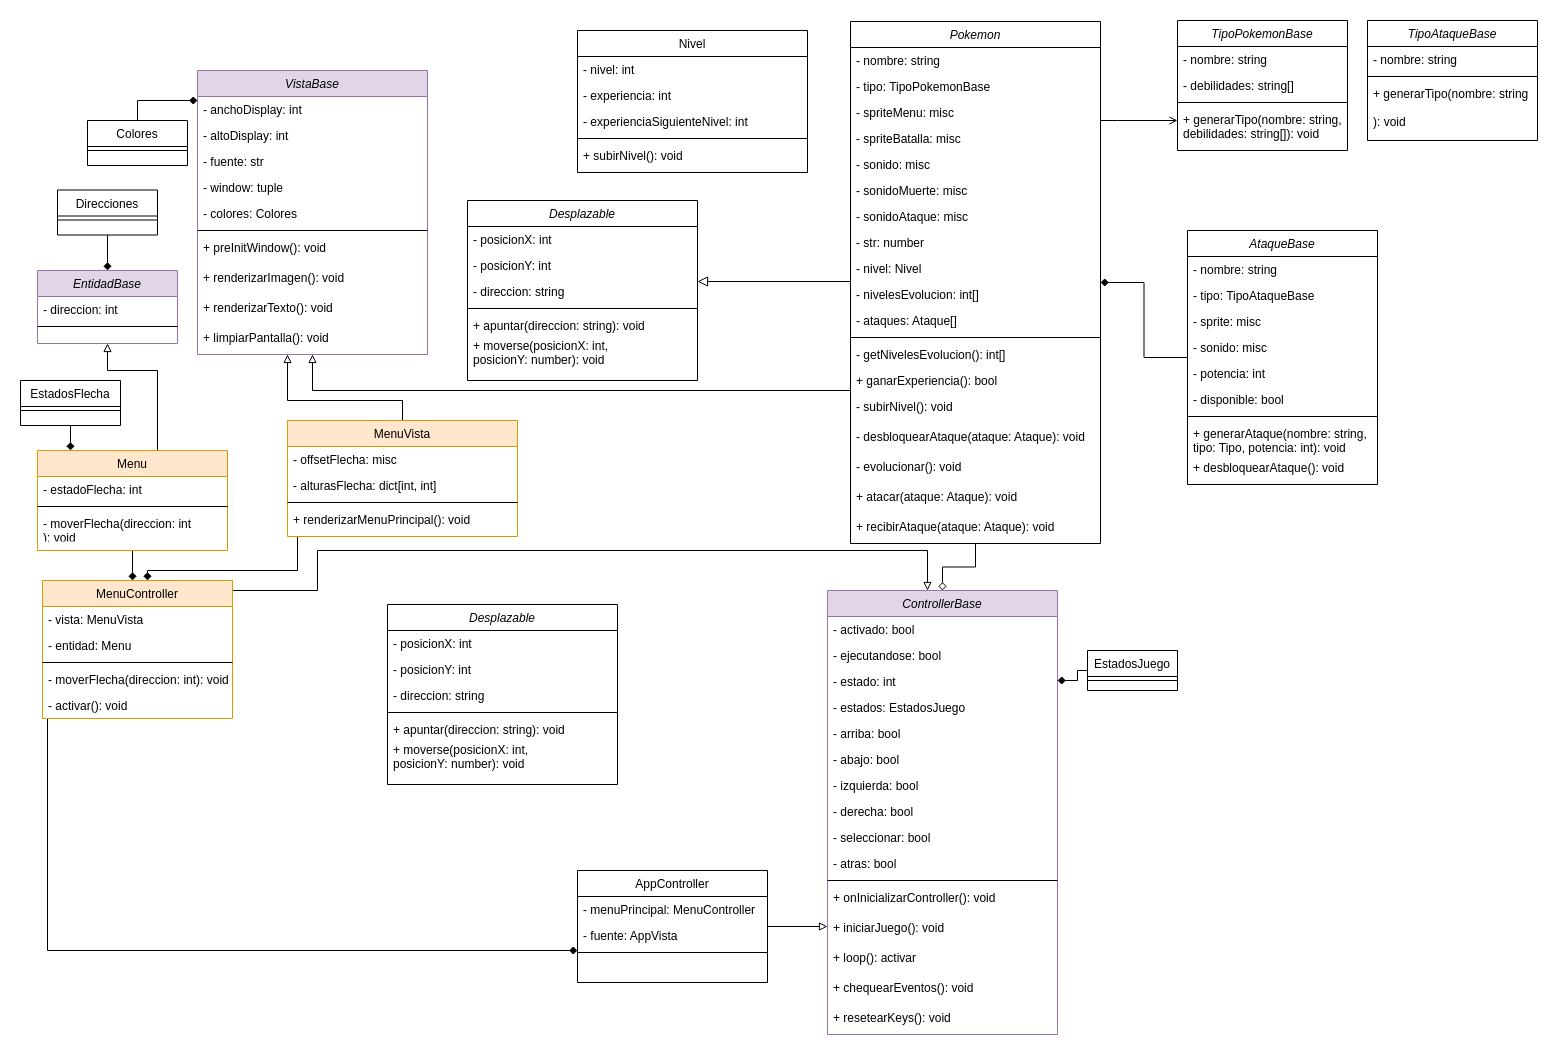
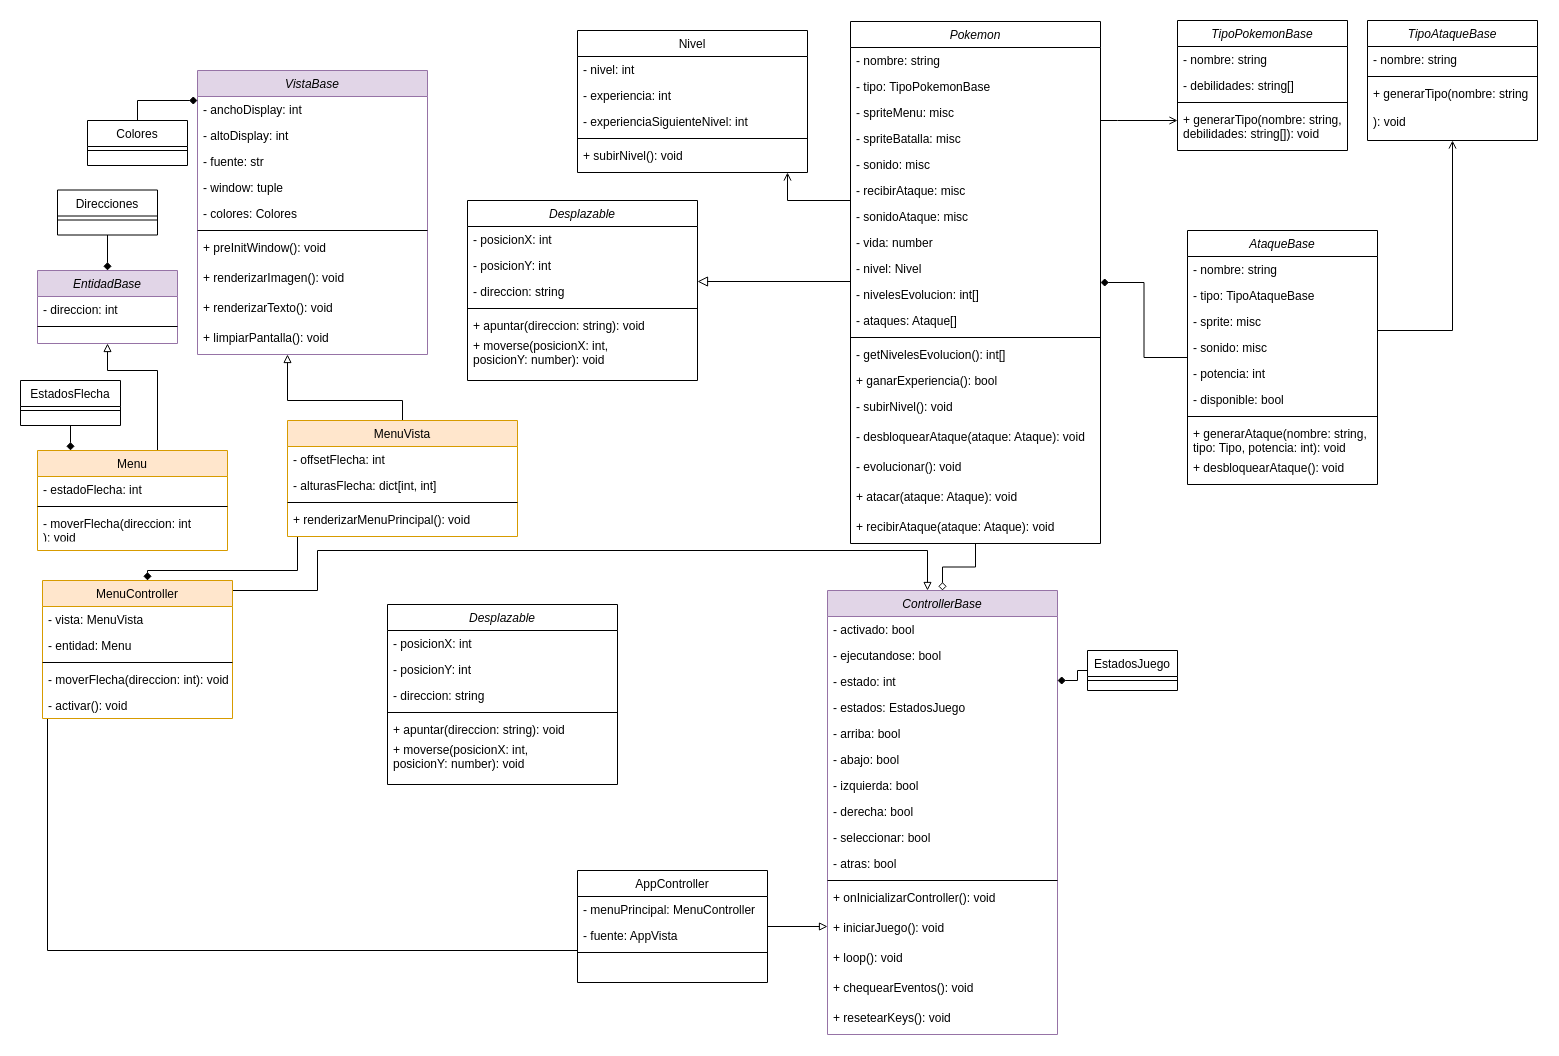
- <mxCell id="14" value="- sonidoMuerte: misc" style="text;align=left;verticalAlign=top;spacingLeft=4;spacingRight=4;overflow=hidden;rotatable=0;points=[[0,0.5],[1,0.5]];portConstraint=eastwest;rounded=0;shadow=0;html=0;" parent="8" vertex="1"><mxGeometry y="156" width="250" height="26" as="geometry" /></mxCell>
+ <mxCell id="14" value="- recibirAtaque: misc" style="text;align=left;verticalAlign=top;spacingLeft=4;spacingRight=4;overflow=hidden;rotatable=0;points=[[0,0.5],[1,0.5]];portConstraint=eastwest;rounded=0;shadow=0;html=0;" parent="8" vertex="1"><mxGeometry y="156" width="250" height="26" as="geometry" /></mxCell>
+ <mxCell id="2" style="edgeStyle=orthogonalEdgeStyle;rounded=0;orthogonalLoop=1;jettySize=auto;html=1;endArrow=open;endFill=0;" parent="1" source="8" target="44" edge="1"><mxGeometry relative="1" as="geometry"><Array as="points"><mxPoint x="787" y="200" /></Array></mxGeometry></mxCell>
- <mxCell id="16" value="- str: number" style="text;align=left;verticalAlign=top;spacingLeft=4;spacingRight=4;overflow=hidden;rotatable=0;points=[[0,0.5],[1,0.5]];portConstraint=eastwest;rounded=0;shadow=0;html=0;" parent="8" vertex="1"><mxGeometry y="208" width="250" height="26" as="geometry" /></mxCell>
+ <mxCell id="16" value="- vida: number" style="text;align=left;verticalAlign=top;spacingLeft=4;spacingRight=4;overflow=hidden;rotatable=0;points=[[0,0.5],[1,0.5]];portConstraint=eastwest;rounded=0;shadow=0;html=0;" parent="8" vertex="1"><mxGeometry y="208" width="250" height="26" as="geometry" /></mxCell>
+ <mxCell id="33" style="edgeStyle=orthogonalEdgeStyle;rounded=0;orthogonalLoop=1;jettySize=auto;html=1;startArrow=none;startFill=0;endArrow=open;endFill=0;strokeWidth=1;" parent="1" source="34" target="50" edge="1"><mxGeometry relative="1" as="geometry"><Array as="points"><mxPoint x="1452" y="330" /></Array></mxGeometry></mxCell>
- <mxCell id="7" style="edgeStyle=orthogonalEdgeStyle;rounded=0;orthogonalLoop=1;jettySize=auto;html=1;endArrow=block;endFill=0;" parent="1" source="8" target="61" edge="1"><mxGeometry relative="1" as="geometry"><Array as="points"><mxPoint x="312" y="390" /></Array></mxGeometry></mxCell>
- <mxCell id="118" value="- offsetFlecha: misc" style="text;align=left;verticalAlign=top;spacingLeft=4;spacingRight=4;overflow=hidden;rotatable=0;points=[[0,0.5],[1,0.5]];portConstraint=eastwest;" parent="117" vertex="1"><mxGeometry y="26" width="230" height="26" as="geometry" /></mxCell>
+ <mxCell id="118" value="- offsetFlecha: int" style="text;align=left;verticalAlign=top;spacingLeft=4;spacingRight=4;overflow=hidden;rotatable=0;points=[[0,0.5],[1,0.5]];portConstraint=eastwest;" parent="117" vertex="1"><mxGeometry y="26" width="230" height="26" as="geometry" /></mxCell>
- <mxCell id="107" style="edgeStyle=orthogonalEdgeStyle;rounded=0;orthogonalLoop=1;jettySize=auto;html=1;endArrow=diamond;endFill=1;" parent="1" source="108" target="124" edge="1"><mxGeometry relative="1" as="geometry"><Array as="points"><mxPoint x="132" y="580" /><mxPoint x="132" y="580" /></Array></mxGeometry></mxCell>
- <mxCell id="123" style="edgeStyle=orthogonalEdgeStyle;rounded=0;orthogonalLoop=1;jettySize=auto;html=1;endArrow=diamond;endFill=1;" parent="1" source="124" target="102" edge="1"><mxGeometry relative="1" as="geometry"><Array as="points"><mxPoint x="47" y="950" /></Array></mxGeometry></mxCell>
+ <mxCell id="123" style="edgeStyle=orthogonalEdgeStyle;rounded=0;orthogonalLoop=1;jettySize=auto;html=1;endArrow=none;endFill=1;" parent="1" source="124" target="102" edge="1"><mxGeometry relative="1" as="geometry"><Array as="points"><mxPoint x="47" y="950" /></Array></mxGeometry></mxCell>
- <mxCell id="90" value="+ loop(): activar" style="text;align=left;verticalAlign=top;spacingLeft=4;spacingRight=4;overflow=hidden;rotatable=0;points=[[0,0.5],[1,0.5]];portConstraint=eastwest;" parent="76" vertex="1"><mxGeometry y="354" width="230" height="30" as="geometry" /></mxCell>
+ <mxCell id="90" value="+ loop(): void" style="text;align=left;verticalAlign=top;spacingLeft=4;spacingRight=4;overflow=hidden;rotatable=0;points=[[0,0.5],[1,0.5]];portConstraint=eastwest;" parent="76" vertex="1"><mxGeometry y="354" width="230" height="30" as="geometry" /></mxCell>
